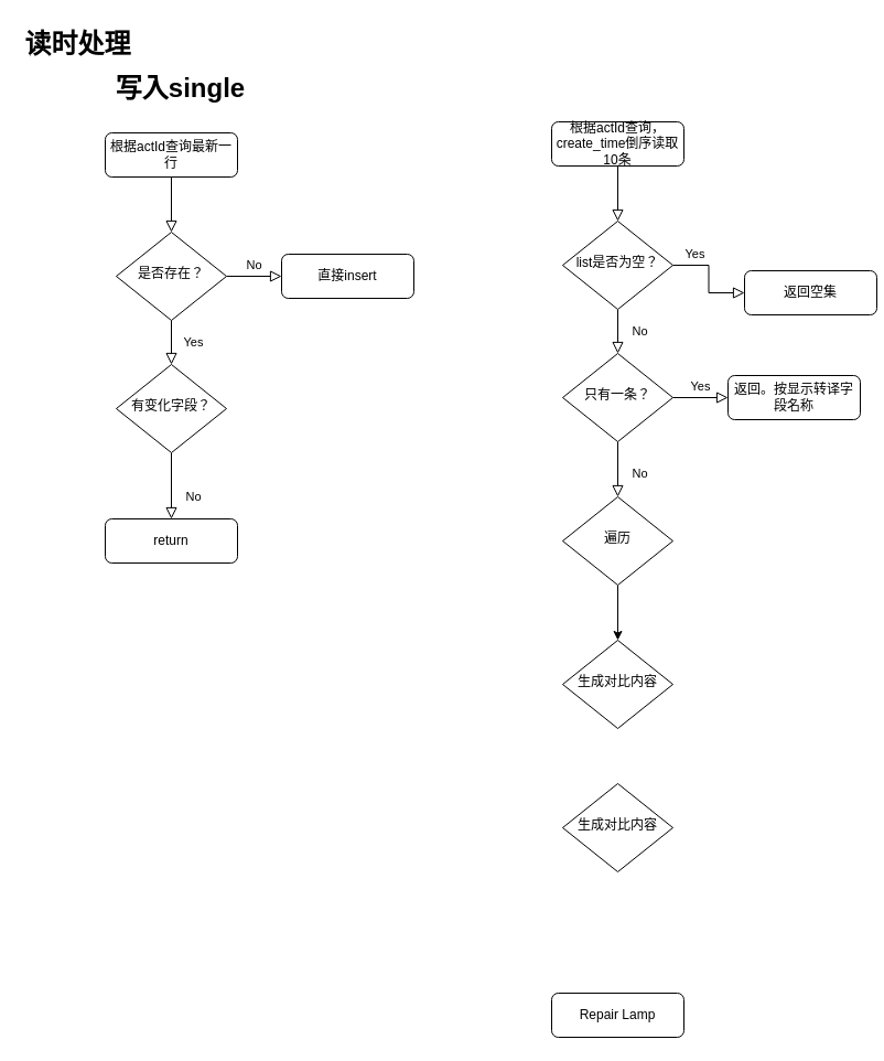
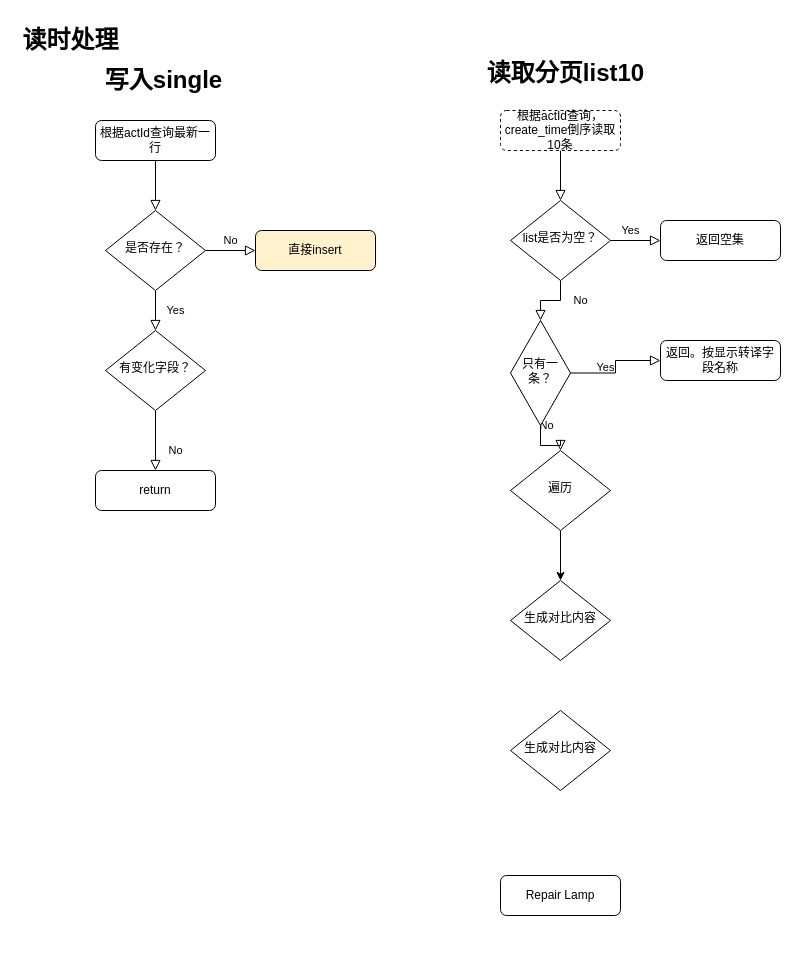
+ <mxCell id="23" value="读取分页list10" style="text;strokeColor=none;fillColor=none;html=1;fontSize=24;fontStyle=1;verticalAlign=middle;align=center;" vertex="1" parent="1"><mxGeometry x="450" y="50" width="230" height="45" as="geometry" /></mxCell>
- <mxCell id="13" value="根据actId查询，create_time倒序读取10条" style="rounded=1;whiteSpace=wrap;html=1;fontSize=12;glass=0;strokeWidth=1;shadow=0;" vertex="1" parent="1"><mxGeometry x="500" y="110" width="120" height="40" as="geometry" /></mxCell>
+ <mxCell id="13" value="根据actId查询，create_time倒序读取10条" style="rounded=1;whiteSpace=wrap;html=1;fontSize=12;glass=0;strokeWidth=1;shadow=0;dashed=1;" vertex="1" parent="1"><mxGeometry x="500" y="110" width="120" height="40" as="geometry" /></mxCell>
- <mxCell id="7" value="直接insert" style="rounded=1;whiteSpace=wrap;html=1;fontSize=12;glass=0;strokeWidth=1;shadow=0;" parent="1" vertex="1"><mxGeometry x="255" y="230" width="120" height="40" as="geometry" /></mxCell>
+ <mxCell id="7" value="直接insert" style="rounded=1;whiteSpace=wrap;html=1;fontSize=12;glass=0;strokeWidth=1;shadow=0;fillColor=#fff2cc;" parent="1" vertex="1"><mxGeometry x="255" y="230" width="120" height="40" as="geometry" /></mxCell>
- <mxCell id="17" value="返回空集" style="rounded=1;whiteSpace=wrap;html=1;fontSize=12;glass=0;strokeWidth=1;shadow=0;" vertex="1" parent="1"><mxGeometry x="675" y="245" width="120" height="40" as="geometry" /></mxCell>
+ <mxCell id="17" value="返回空集" style="rounded=1;whiteSpace=wrap;html=1;fontSize=12;glass=0;strokeWidth=1;shadow=0;" vertex="1" parent="1"><mxGeometry x="660" y="220" width="120" height="40" as="geometry" /></mxCell>
- <mxCell id="20" value="只有一条？" style="rhombus;whiteSpace=wrap;html=1;shadow=0;fontFamily=Helvetica;fontSize=12;align=center;strokeWidth=1;spacing=6;spacingTop=-4;" vertex="1" parent="1"><mxGeometry x="510" y="320" width="100" height="80" as="geometry" /></mxCell>
+ <mxCell id="20" value="只有一条？" style="rhombus;whiteSpace=wrap;html=1;shadow=0;fontFamily=Helvetica;fontSize=12;align=center;strokeWidth=1;spacing=6;spacingTop=-4;" vertex="1" parent="1"><mxGeometry x="510" y="320" width="60" height="105" as="geometry" /></mxCell>
- <mxCell id="21" value="Repair Lamp" style="rounded=1;whiteSpace=wrap;html=1;fontSize=12;glass=0;strokeWidth=1;shadow=0;" vertex="1" parent="1"><mxGeometry x="500" y="900" width="120" height="40" as="geometry" /></mxCell>
+ <mxCell id="21" value="Repair Lamp" style="rounded=1;whiteSpace=wrap;html=1;fontSize=12;glass=0;strokeWidth=1;shadow=0;" vertex="1" parent="1"><mxGeometry x="500" y="875" width="120" height="40" as="geometry" /></mxCell>
